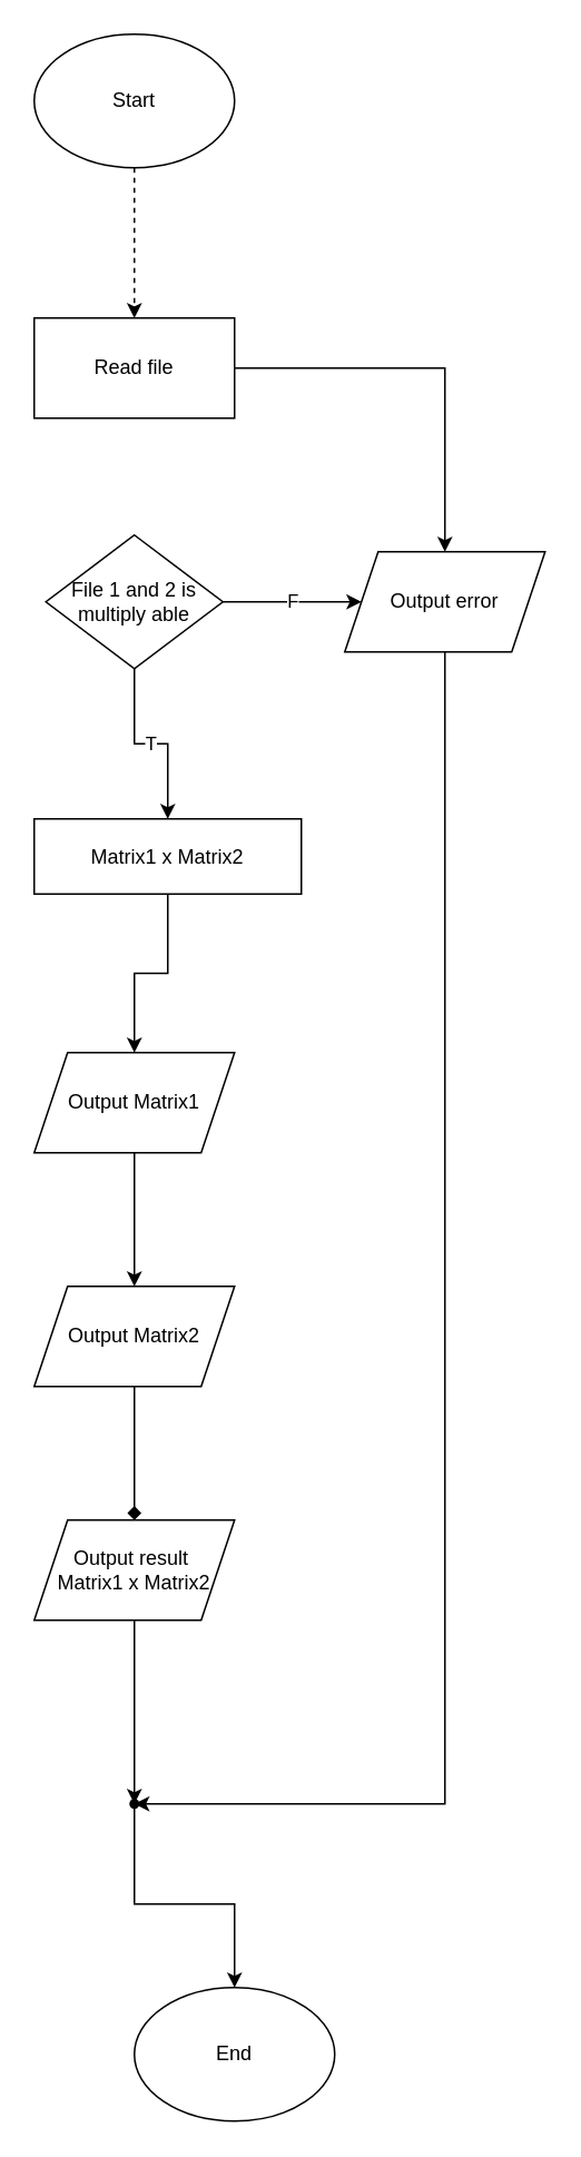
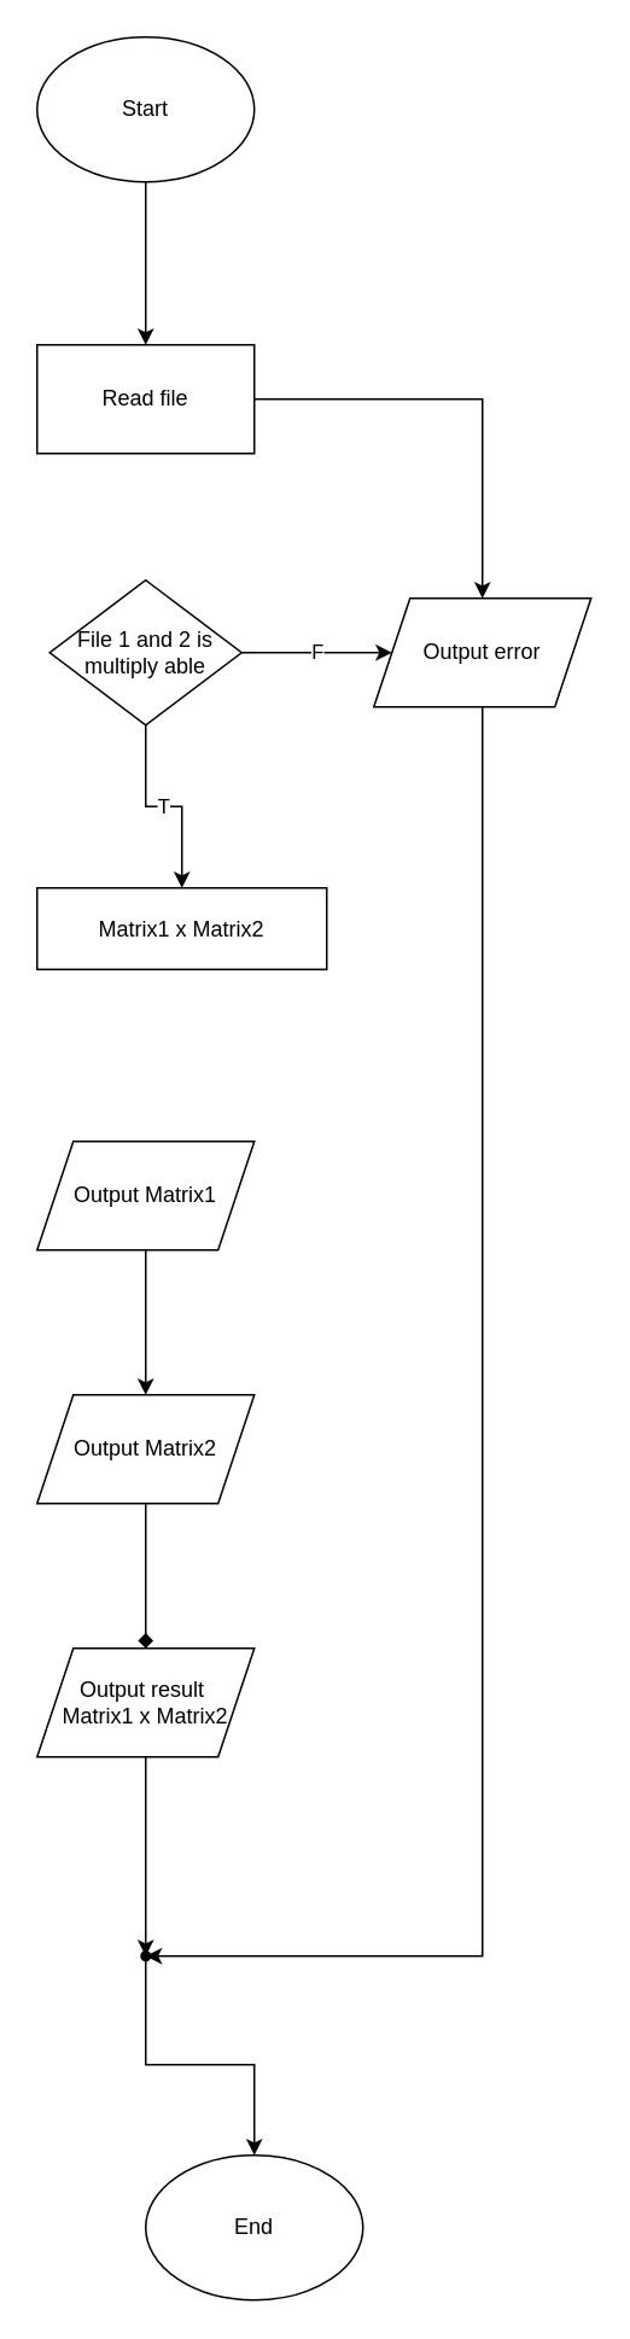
- <mxCell id="2" value="" style="edgeStyle=orthogonalEdgeStyle;rounded=0;orthogonalLoop=1;jettySize=auto;html=1;dashed=1;" edge="1" parent="1" source="3" target="5"><mxGeometry relative="1" as="geometry" /></mxCell>
+ <mxCell id="2" value="" style="edgeStyle=orthogonalEdgeStyle;rounded=0;orthogonalLoop=1;jettySize=auto;html=1;" edge="1" parent="1" source="3" target="5"><mxGeometry relative="1" as="geometry" /></mxCell>
- <mxCell id="10" value="" style="edgeStyle=orthogonalEdgeStyle;rounded=0;orthogonalLoop=1;jettySize=auto;html=1;" edge="1" parent="1" source="11" target="13"><mxGeometry relative="1" as="geometry" /></mxCell>
